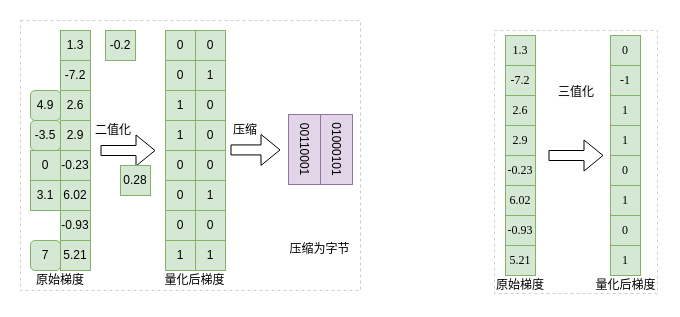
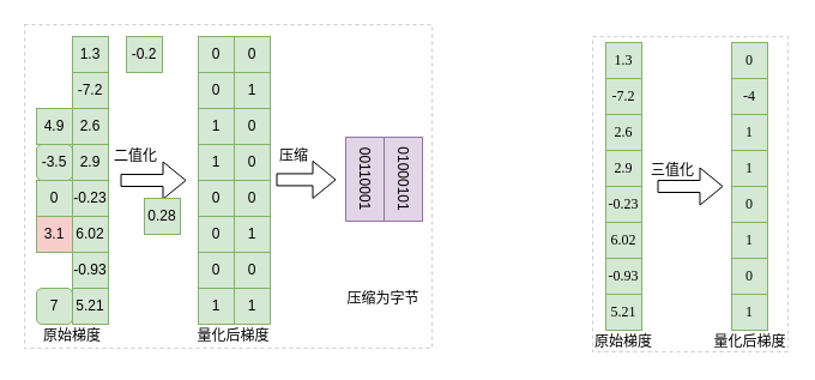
- <mxCell id="13" value="-1" style="whiteSpace=wrap;html=1;aspect=fixed;fillColor=#d5e8d4;strokeColor=#82b366;fontSize=12;fontFamily=Times New Roman;" parent="2" vertex="1"><mxGeometry x="120" y="35" width="30" height="30" as="geometry" /></mxCell>
+ <mxCell id="13" value="-4" style="whiteSpace=wrap;html=1;aspect=fixed;fillColor=#d5e8d4;strokeColor=#82b366;fontSize=12;fontFamily=Times New Roman;" parent="2" vertex="1"><mxGeometry x="120" y="35" width="30" height="30" as="geometry" /></mxCell>
- <mxCell id="22" value="&lt;span style=&quot;color: rgb(0, 0, 0); font-size: 12px; font-style: normal; font-variant-ligatures: normal; font-variant-caps: normal; font-weight: 400; letter-spacing: normal; orphans: 2; text-align: center; text-indent: 0px; text-transform: none; widows: 2; word-spacing: 0px; -webkit-text-stroke-width: 0px; background-color: rgb(251, 251, 251); text-decoration-thickness: initial; text-decoration-style: initial; text-decoration-color: initial; float: none; display: inline !important;&quot;&gt;三值化&lt;/span&gt;" style="text;whiteSpace=wrap;html=1;fontFamily=宋体;fontSize=12;" parent="2" vertex="1"><mxGeometry x="66" y="48" width="41" height="20" as="geometry" /></mxCell>
+ <mxCell id="22" value="&lt;span style=&quot;color: rgb(0, 0, 0); font-size: 12px; font-style: normal; font-variant-ligatures: normal; font-variant-caps: normal; font-weight: 400; letter-spacing: normal; orphans: 2; text-align: center; text-indent: 0px; text-transform: none; widows: 2; word-spacing: 0px; -webkit-text-stroke-width: 0px; background-color: rgb(251, 251, 251); text-decoration-thickness: initial; text-decoration-style: initial; text-decoration-color: initial; float: none; display: inline !important;&quot;&gt;三值化&lt;/span&gt;" style="text;whiteSpace=wrap;html=1;fontFamily=宋体;fontSize=12;" parent="2" vertex="1"><mxGeometry x="51" y="98" width="41" height="20" as="geometry" /></mxCell>
- <mxCell id="48" value="4.9" style="whiteSpace=wrap;html=1;aspect=fixed;fillColor=#d5e8d4;strokeColor=#82b366;fontSize=12;verticalAlign=middle;align=center;rounded=1;" parent="1" vertex="1"><mxGeometry x="30" y="90" width="30" height="30" as="geometry" /></mxCell>
+ <mxCell id="48" value="4.9" style="whiteSpace=wrap;html=1;aspect=fixed;fillColor=#d5e8d4;strokeColor=#82b366;fontSize=12;verticalAlign=middle;align=center;" parent="1" vertex="1"><mxGeometry x="30" y="90" width="30" height="30" as="geometry" /></mxCell>
- <mxCell id="45" value="3.1" style="whiteSpace=wrap;html=1;aspect=fixed;fillColor=#d5e8d4;strokeColor=#82b366;fontSize=12;verticalAlign=middle;align=center;" parent="1" vertex="1"><mxGeometry x="30" y="180" width="30" height="30" as="geometry" /></mxCell>
+ <mxCell id="45" value="3.1" style="whiteSpace=wrap;html=1;aspect=fixed;fillColor=#f8cecc;strokeColor=#82b366;fontSize=12;verticalAlign=middle;align=center;" parent="1" vertex="1"><mxGeometry x="30" y="180" width="30" height="30" as="geometry" /></mxCell>
